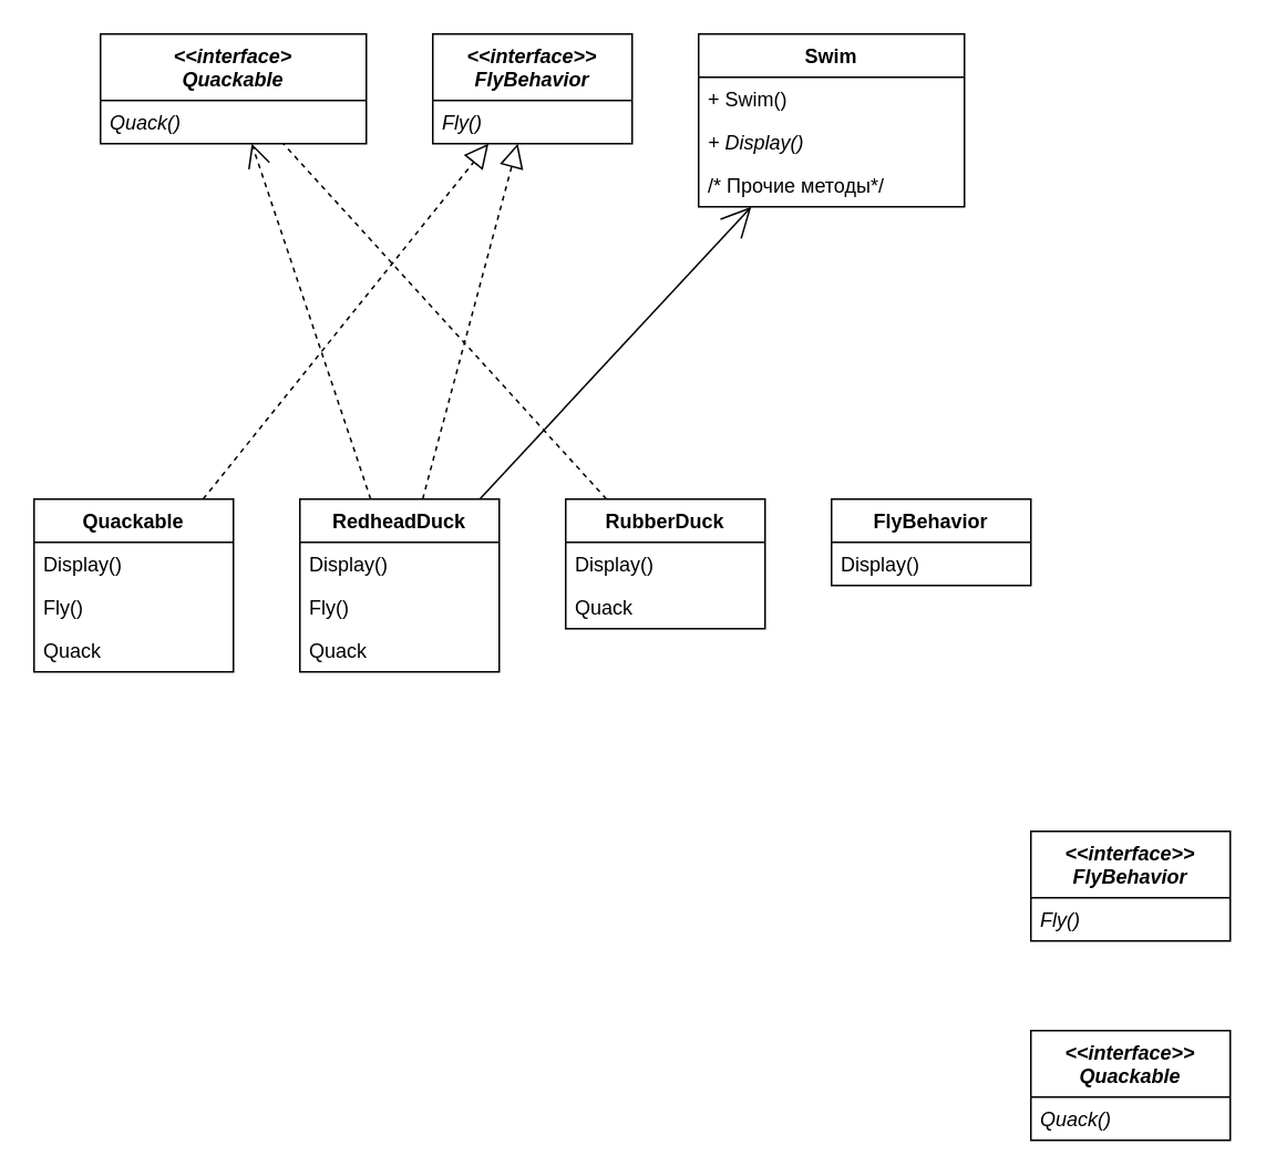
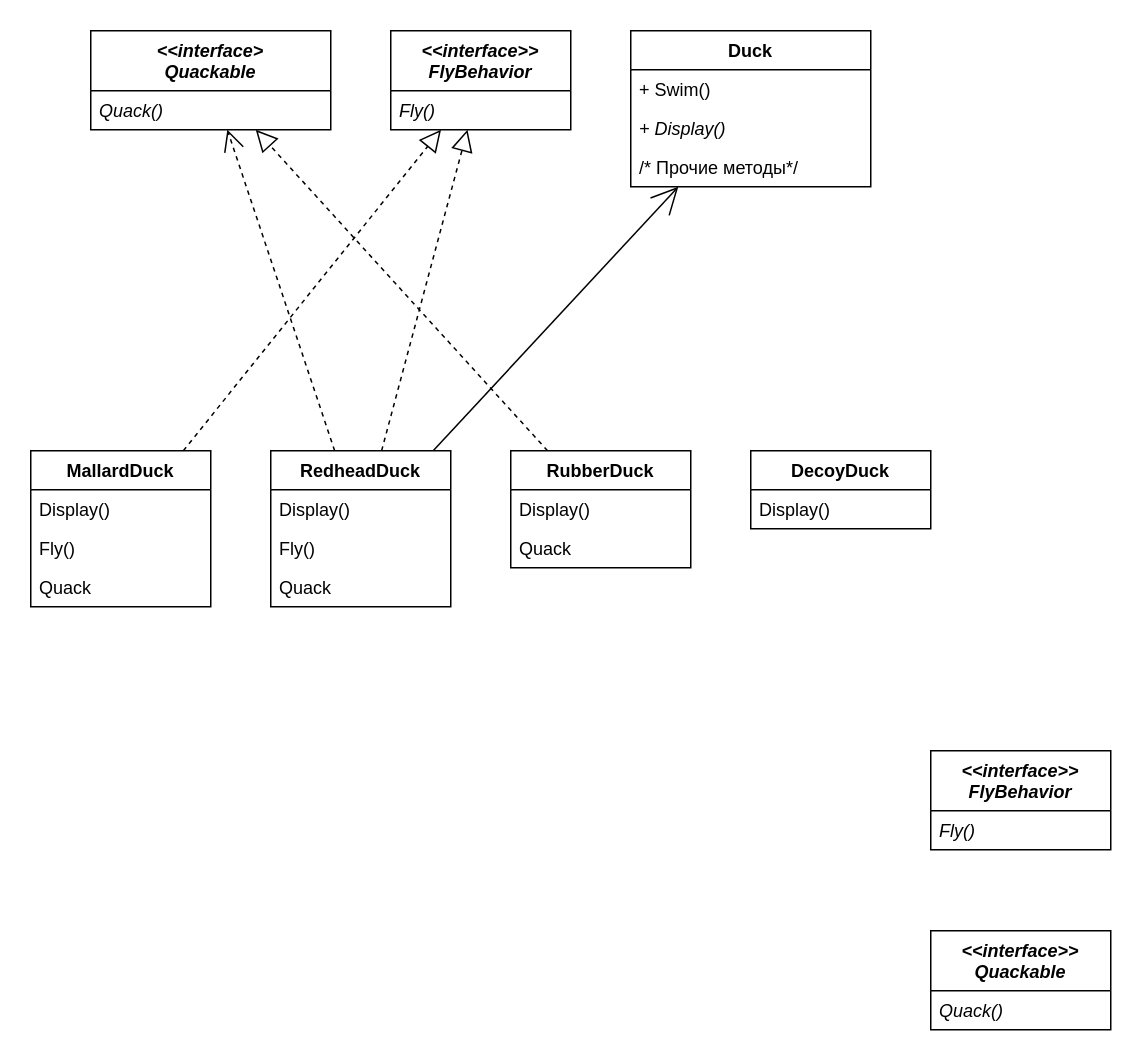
- <mxCell id="6" value="&lt;span&gt;Swim&lt;/span&gt;" style="swimlane;fontStyle=1;align=center;verticalAlign=top;childLayout=stackLayout;horizontal=1;startSize=26;horizontalStack=0;resizeParent=1;resizeParentMax=0;resizeLast=0;collapsible=1;marginBottom=0;whiteSpace=wrap;html=1;" parent="1" vertex="1"><mxGeometry x="420" y="20" width="160" height="104" as="geometry" /></mxCell>
+ <mxCell id="6" value="&lt;span&gt;Duck&lt;/span&gt;" style="swimlane;fontStyle=1;align=center;verticalAlign=top;childLayout=stackLayout;horizontal=1;startSize=26;horizontalStack=0;resizeParent=1;resizeParentMax=0;resizeLast=0;collapsible=1;marginBottom=0;whiteSpace=wrap;html=1;" parent="1" vertex="1"><mxGeometry x="420" y="20" width="160" height="104" as="geometry" /></mxCell>
- <mxCell id="25" value="" style="endArrow=none;dashed=1;endFill=0;endSize=12;html=1;rounded=0;" parent="1" source="18" target="2" edge="1"><mxGeometry width="160" relative="1" as="geometry"><mxPoint x="70" y="160" as="sourcePoint" /><mxPoint x="230" y="160" as="targetPoint" /></mxGeometry></mxCell>
+ <mxCell id="25" value="" style="endArrow=block;dashed=1;endFill=0;endSize=12;html=1;rounded=0;" parent="1" source="18" target="2" edge="1"><mxGeometry width="160" relative="1" as="geometry"><mxPoint x="70" y="160" as="sourcePoint" /><mxPoint x="230" y="160" as="targetPoint" /></mxGeometry></mxCell>
- <mxCell id="10" value="Quackable" style="swimlane;fontStyle=1;align=center;verticalAlign=top;childLayout=stackLayout;horizontal=1;startSize=26;horizontalStack=0;resizeParent=1;resizeParentMax=0;resizeLast=0;collapsible=1;marginBottom=0;whiteSpace=wrap;html=1;" parent="1" vertex="1"><mxGeometry x="20" y="300" width="120" height="104" as="geometry" /></mxCell>
+ <mxCell id="10" value="MallardDuck" style="swimlane;fontStyle=1;align=center;verticalAlign=top;childLayout=stackLayout;horizontal=1;startSize=26;horizontalStack=0;resizeParent=1;resizeParentMax=0;resizeLast=0;collapsible=1;marginBottom=0;whiteSpace=wrap;html=1;" parent="1" vertex="1"><mxGeometry x="20" y="300" width="120" height="104" as="geometry" /></mxCell>
- <mxCell id="21" value="FlyBehavior" style="swimlane;fontStyle=1;align=center;verticalAlign=top;childLayout=stackLayout;horizontal=1;startSize=26;horizontalStack=0;resizeParent=1;resizeParentMax=0;resizeLast=0;collapsible=1;marginBottom=0;whiteSpace=wrap;html=1;" parent="1" vertex="1"><mxGeometry x="500" y="300" width="120" height="52" as="geometry" /></mxCell>
+ <mxCell id="21" value="DecoyDuck" style="swimlane;fontStyle=1;align=center;verticalAlign=top;childLayout=stackLayout;horizontal=1;startSize=26;horizontalStack=0;resizeParent=1;resizeParentMax=0;resizeLast=0;collapsible=1;marginBottom=0;whiteSpace=wrap;html=1;" parent="1" vertex="1"><mxGeometry x="500" y="300" width="120" height="52" as="geometry" /></mxCell>
